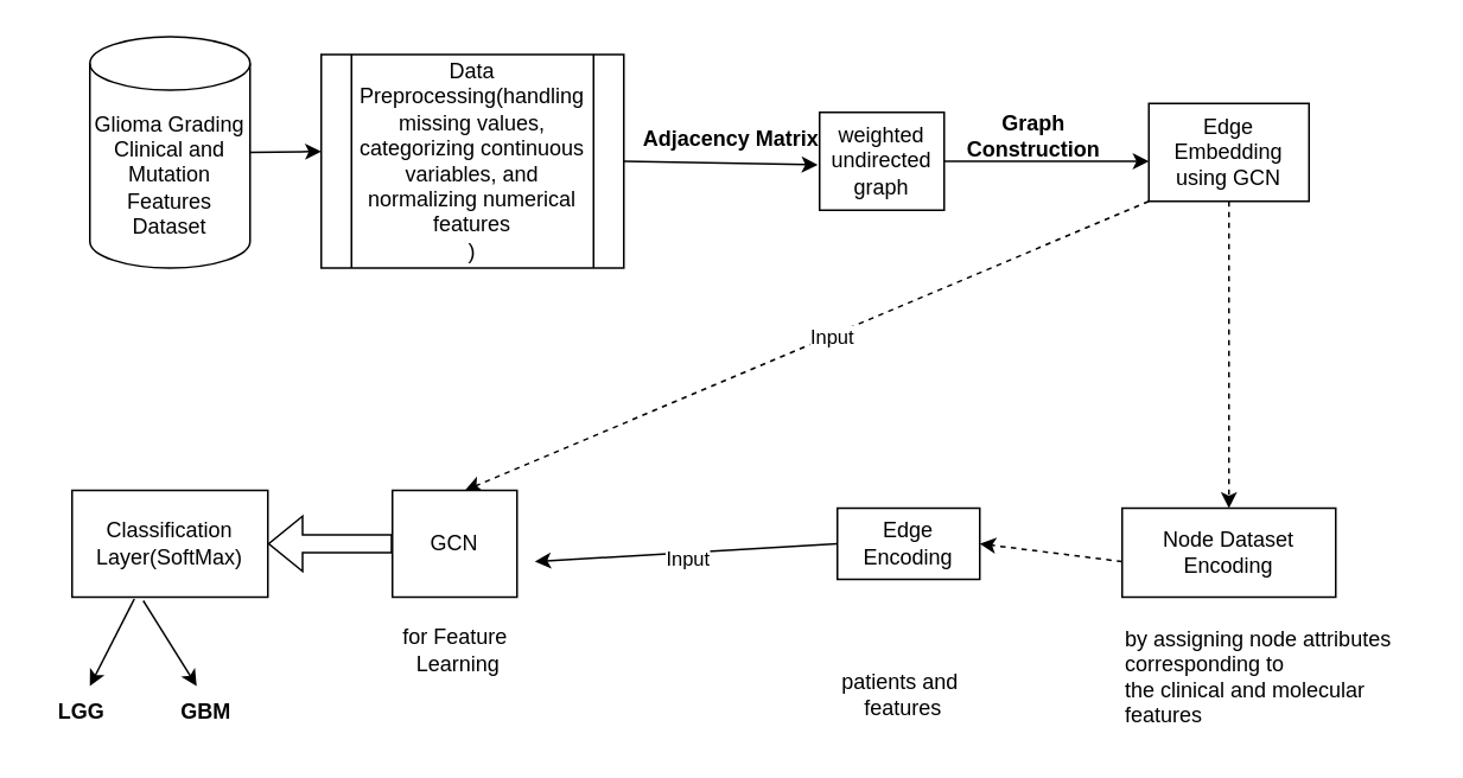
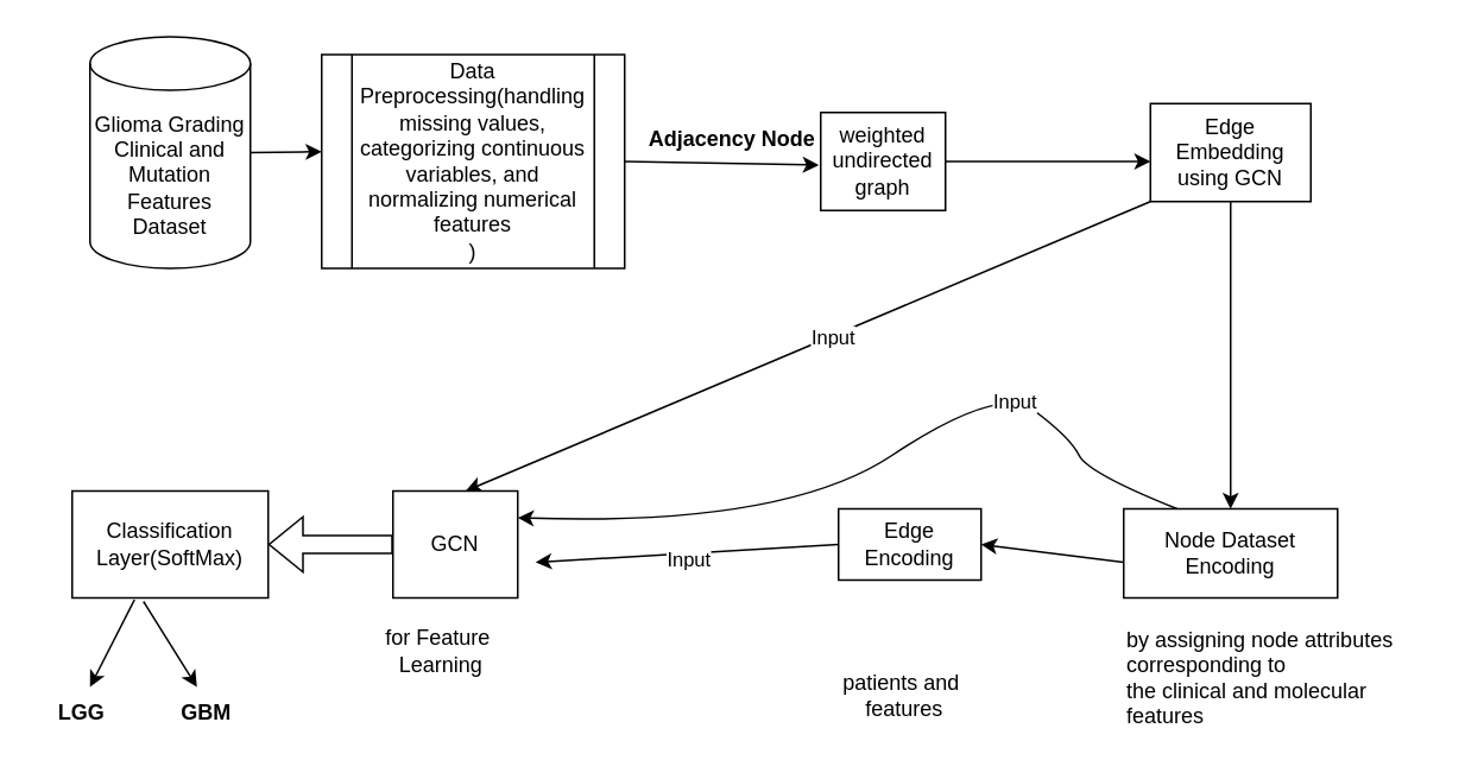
- <mxCell id="9" value="&lt;b&gt;Graph &lt;br&gt;Construction&lt;/b&gt;" style="text;html=1;align=center;verticalAlign=middle;resizable=0;points=[];autosize=1;strokeColor=none;fillColor=none;" parent="1" vertex="1"><mxGeometry x="530" y="55.5" width="100" height="40" as="geometry" /></mxCell>
- <mxCell id="5" value="&lt;b&gt;Adjacency Matrix&lt;/b&gt;" style="text;html=1;align=center;verticalAlign=middle;resizable=0;points=[];autosize=1;strokeColor=none;fillColor=none;" parent="1" vertex="1"><mxGeometry x="350" y="62.5" width="120" height="30" as="geometry" /></mxCell>
+ <mxCell id="5" value="&lt;b&gt;Adjacency Node&lt;/b&gt;" style="text;html=1;align=center;verticalAlign=middle;resizable=0;points=[];autosize=1;strokeColor=none;fillColor=none;" parent="1" vertex="1"><mxGeometry x="350" y="62.5" width="120" height="30" as="geometry" /></mxCell>
- <mxCell id="12" value="" style="endArrow=classic;html=1;rounded=0;exitX=0.5;exitY=1;exitDx=0;exitDy=0;entryX=0.5;entryY=0;entryDx=0;entryDy=0;dashed=1;" parent="1" source="10" target="13" edge="1"><mxGeometry width="50" height="50" relative="1" as="geometry"><mxPoint x="570" y="285" as="sourcePoint" /><mxPoint x="685" y="265" as="targetPoint" /><Array as="points"><mxPoint x="690" y="265" /></Array></mxGeometry></mxCell>
+ <mxCell id="12" value="" style="endArrow=classic;html=1;rounded=0;exitX=0.5;exitY=1;exitDx=0;exitDy=0;entryX=0.5;entryY=0;entryDx=0;entryDy=0;" parent="1" source="10" target="13" edge="1"><mxGeometry width="50" height="50" relative="1" as="geometry"><mxPoint x="570" y="285" as="sourcePoint" /><mxPoint x="685" y="265" as="targetPoint" /><Array as="points"><mxPoint x="690" y="265" /></Array></mxGeometry></mxCell>
- <mxCell id="19" value="" style="endArrow=classic;html=1;rounded=0;entryX=0.583;entryY=0;entryDx=0;entryDy=0;exitX=0;exitY=1;exitDx=0;exitDy=0;entryPerimeter=0;dashed=1;" parent="1" source="10" target="24" edge="1"><mxGeometry width="50" height="50" relative="1" as="geometry"><mxPoint x="700" y="245" as="sourcePoint" /><mxPoint x="300" y="245" as="targetPoint" /></mxGeometry></mxCell>
+ <mxCell id="19" value="" style="endArrow=classic;html=1;rounded=0;entryX=0.583;entryY=0;entryDx=0;entryDy=0;exitX=0;exitY=1;exitDx=0;exitDy=0;entryPerimeter=0;" parent="1" source="10" target="24" edge="1"><mxGeometry width="50" height="50" relative="1" as="geometry"><mxPoint x="700" y="245" as="sourcePoint" /><mxPoint x="300" y="245" as="targetPoint" /></mxGeometry></mxCell>
+ <mxCell id="21" value="" style="curved=1;endArrow=classic;html=1;rounded=0;exitX=0.25;exitY=0;exitDx=0;exitDy=0;entryX=1;entryY=0.25;entryDx=0;entryDy=0;" parent="1" source="13" target="24" edge="1"><mxGeometry width="50" height="50" relative="1" as="geometry"><mxPoint x="666.96" y="303" as="sourcePoint" /><mxPoint x="300" y="282.5" as="targetPoint" /><Array as="points"><mxPoint x="610" y="265" /><mxPoint x="600" y="245" /><mxPoint x="560" y="215" /><mxPoint x="440" y="295" /></Array></mxGeometry></mxCell>
+ <mxCell id="22" value="Input" style="edgeLabel;html=1;align=center;verticalAlign=middle;resizable=0;points=[];" parent="21" vertex="1" connectable="0"><mxGeometry x="-0.448" y="5" relative="1" as="geometry"><mxPoint x="3" y="-1" as="offset" /></mxGeometry></mxCell>
- <mxCell id="16" value="" style="endArrow=classic;html=1;rounded=0;entryX=1;entryY=0.5;entryDx=0;entryDy=0;exitX=0;exitY=0.6;exitDx=0;exitDy=0;exitPerimeter=0;dashed=1;" parent="1" source="13" target="15" edge="1"><mxGeometry width="50" height="50" relative="1" as="geometry"><mxPoint x="700" y="245" as="sourcePoint" /><mxPoint x="750" y="195" as="targetPoint" /></mxGeometry></mxCell>
+ <mxCell id="16" value="" style="endArrow=classic;html=1;rounded=0;entryX=1;entryY=0.5;entryDx=0;entryDy=0;exitX=0;exitY=0.6;exitDx=0;exitDy=0;exitPerimeter=0;" parent="1" source="13" target="15" edge="1"><mxGeometry width="50" height="50" relative="1" as="geometry"><mxPoint x="700" y="245" as="sourcePoint" /><mxPoint x="750" y="195" as="targetPoint" /></mxGeometry></mxCell>
- <mxCell id="23" value="for Feature&lt;br&gt;&amp;nbsp;Learning" style="text;html=1;align=center;verticalAlign=middle;resizable=0;points=[];autosize=1;strokeColor=none;fillColor=none;" parent="1" vertex="1"><mxGeometry x="215" y="345" width="80" height="40" as="geometry" /></mxCell>
+ <mxCell id="23" value="for Feature&lt;br&gt;&amp;nbsp;Learning" style="text;html=1;align=center;verticalAlign=middle;resizable=0;points=[];autosize=1;strokeColor=none;fillColor=none;" parent="1" vertex="1"><mxGeometry x="205" y="345" width="80" height="40" as="geometry" /></mxCell>
